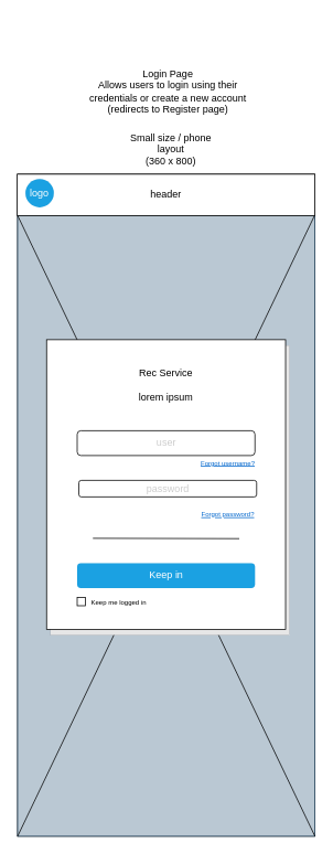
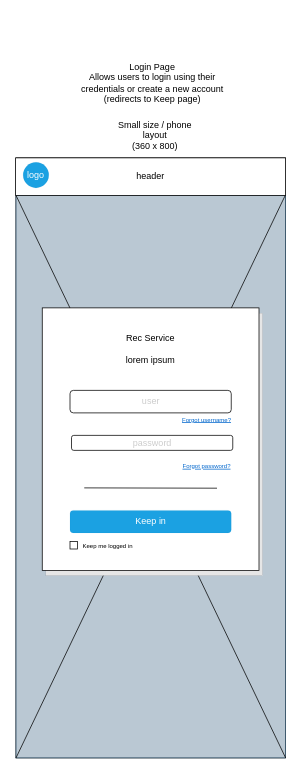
- <mxCell id="8" value="Login Page&lt;div&gt;Allows users to login using their credentials or create a new account (redirects to Register page)&lt;/div&gt;" style="text;html=1;align=center;verticalAlign=middle;whiteSpace=wrap;rounded=0;" vertex="1" parent="1"><mxGeometry x="90" y="20" width="225" height="180" as="geometry" /></mxCell>
+ <mxCell id="8" value="Login Page&lt;div&gt;Allows users to login using their credentials or create a new account (redirects to Keep page)&lt;/div&gt;" style="text;html=1;align=center;verticalAlign=middle;whiteSpace=wrap;rounded=0;" vertex="1" parent="1"><mxGeometry x="90" y="20" width="225" height="180" as="geometry" /></mxCell>
